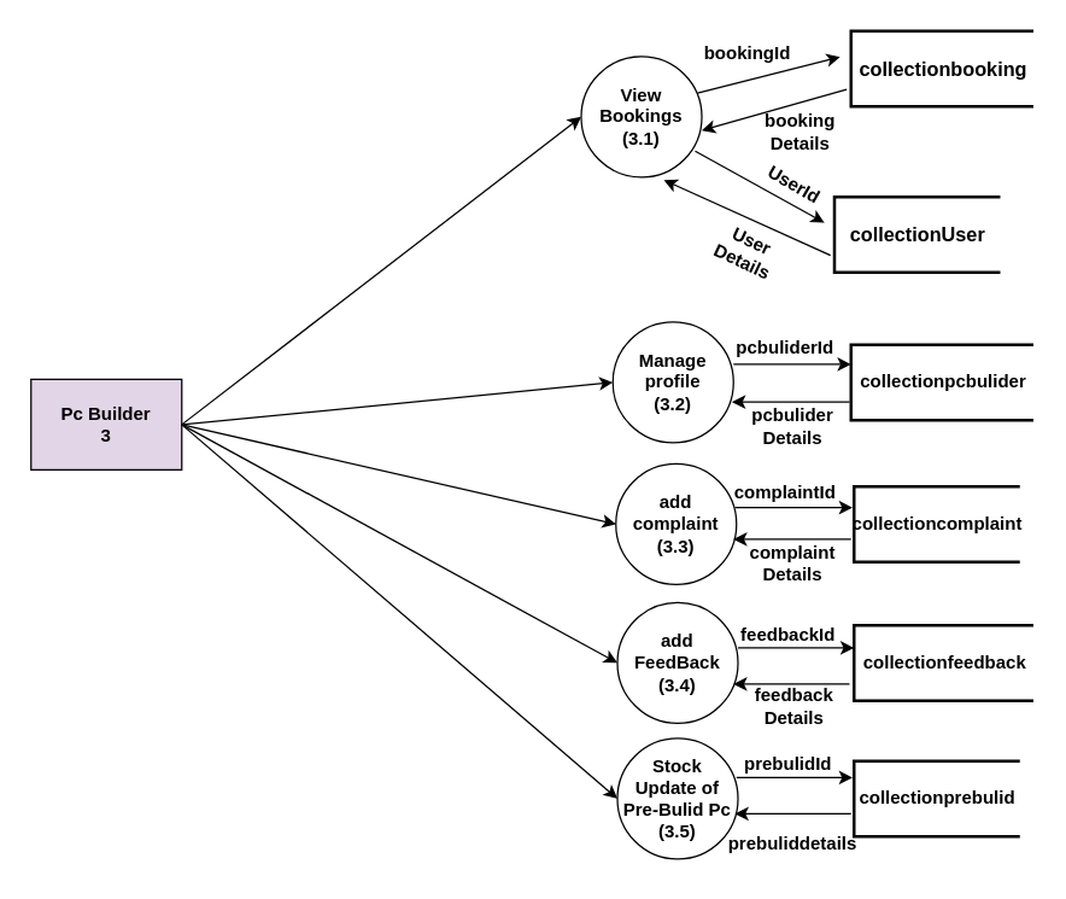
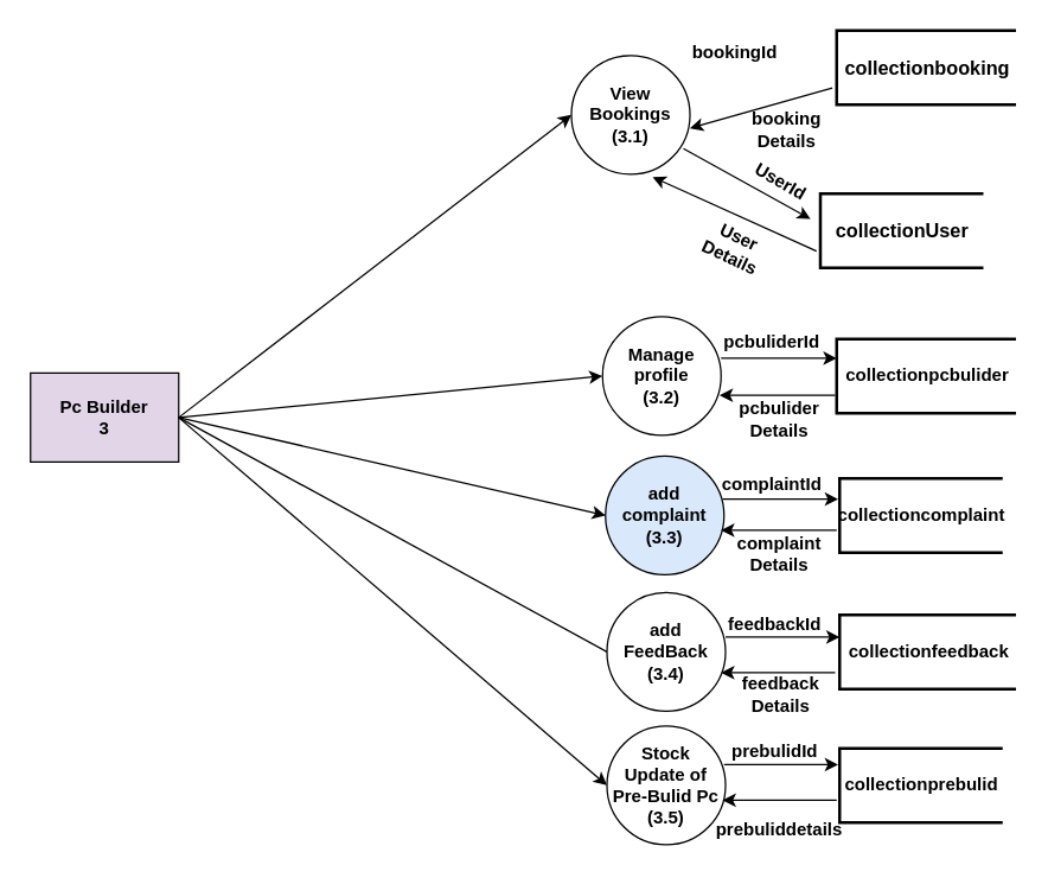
- <mxCell id="37" value="" style="endArrow=classic;html=1;rounded=0;exitX=0.965;exitY=0.303;exitDx=0;exitDy=0;exitPerimeter=0;entryX=-0.06;entryY=0.344;entryDx=0;entryDy=0;entryPerimeter=0;" edge="1" parent="1" source="5" target="8"><mxGeometry width="50" height="50" relative="1" as="geometry"><mxPoint x="535" y="156" as="sourcePoint" /><mxPoint x="585" y="106" as="targetPoint" /></mxGeometry></mxCell>
- <mxCell id="7" value="&lt;div&gt;&lt;b&gt;add&lt;/b&gt;&lt;/div&gt;&lt;div&gt;&lt;b&gt;complaint&lt;/b&gt;&lt;/div&gt;&lt;div&gt;&lt;b&gt;(3.3)&lt;/b&gt;&lt;/div&gt;" style="ellipse;whiteSpace=wrap;html=1;aspect=fixed;" parent="1" vertex="1"><mxGeometry x="408" y="307" width="80" height="80" as="geometry" /></mxCell>
+ <mxCell id="7" value="&lt;div&gt;&lt;b&gt;add&lt;/b&gt;&lt;/div&gt;&lt;div&gt;&lt;b&gt;complaint&lt;/b&gt;&lt;/div&gt;&lt;div&gt;&lt;b&gt;(3.3)&lt;/b&gt;&lt;/div&gt;" style="ellipse;whiteSpace=wrap;html=1;aspect=fixed;fillColor=#dae8fc;" parent="1" vertex="1"><mxGeometry x="408" y="307" width="80" height="80" as="geometry" /></mxCell>
- <mxCell id="24" value="" style="endArrow=classic;html=1;rounded=0;exitX=1;exitY=0.5;exitDx=0;exitDy=0;entryX=0;entryY=0.5;entryDx=0;entryDy=0;" parent="1" source="2" target="14" edge="1"><mxGeometry width="50" height="50" relative="1" as="geometry"><mxPoint x="275" y="366" as="sourcePoint" /><mxPoint x="325" y="316" as="targetPoint" /></mxGeometry></mxCell>
+ <mxCell id="24" value="" style="endArrow=none;html=1;rounded=0;exitX=1;exitY=0.5;exitDx=0;exitDy=0;entryX=0;entryY=0.5;entryDx=0;entryDy=0;" parent="1" source="2" target="14" edge="1"><mxGeometry width="50" height="50" relative="1" as="geometry"><mxPoint x="275" y="366" as="sourcePoint" /><mxPoint x="325" y="316" as="targetPoint" /></mxGeometry></mxCell>
